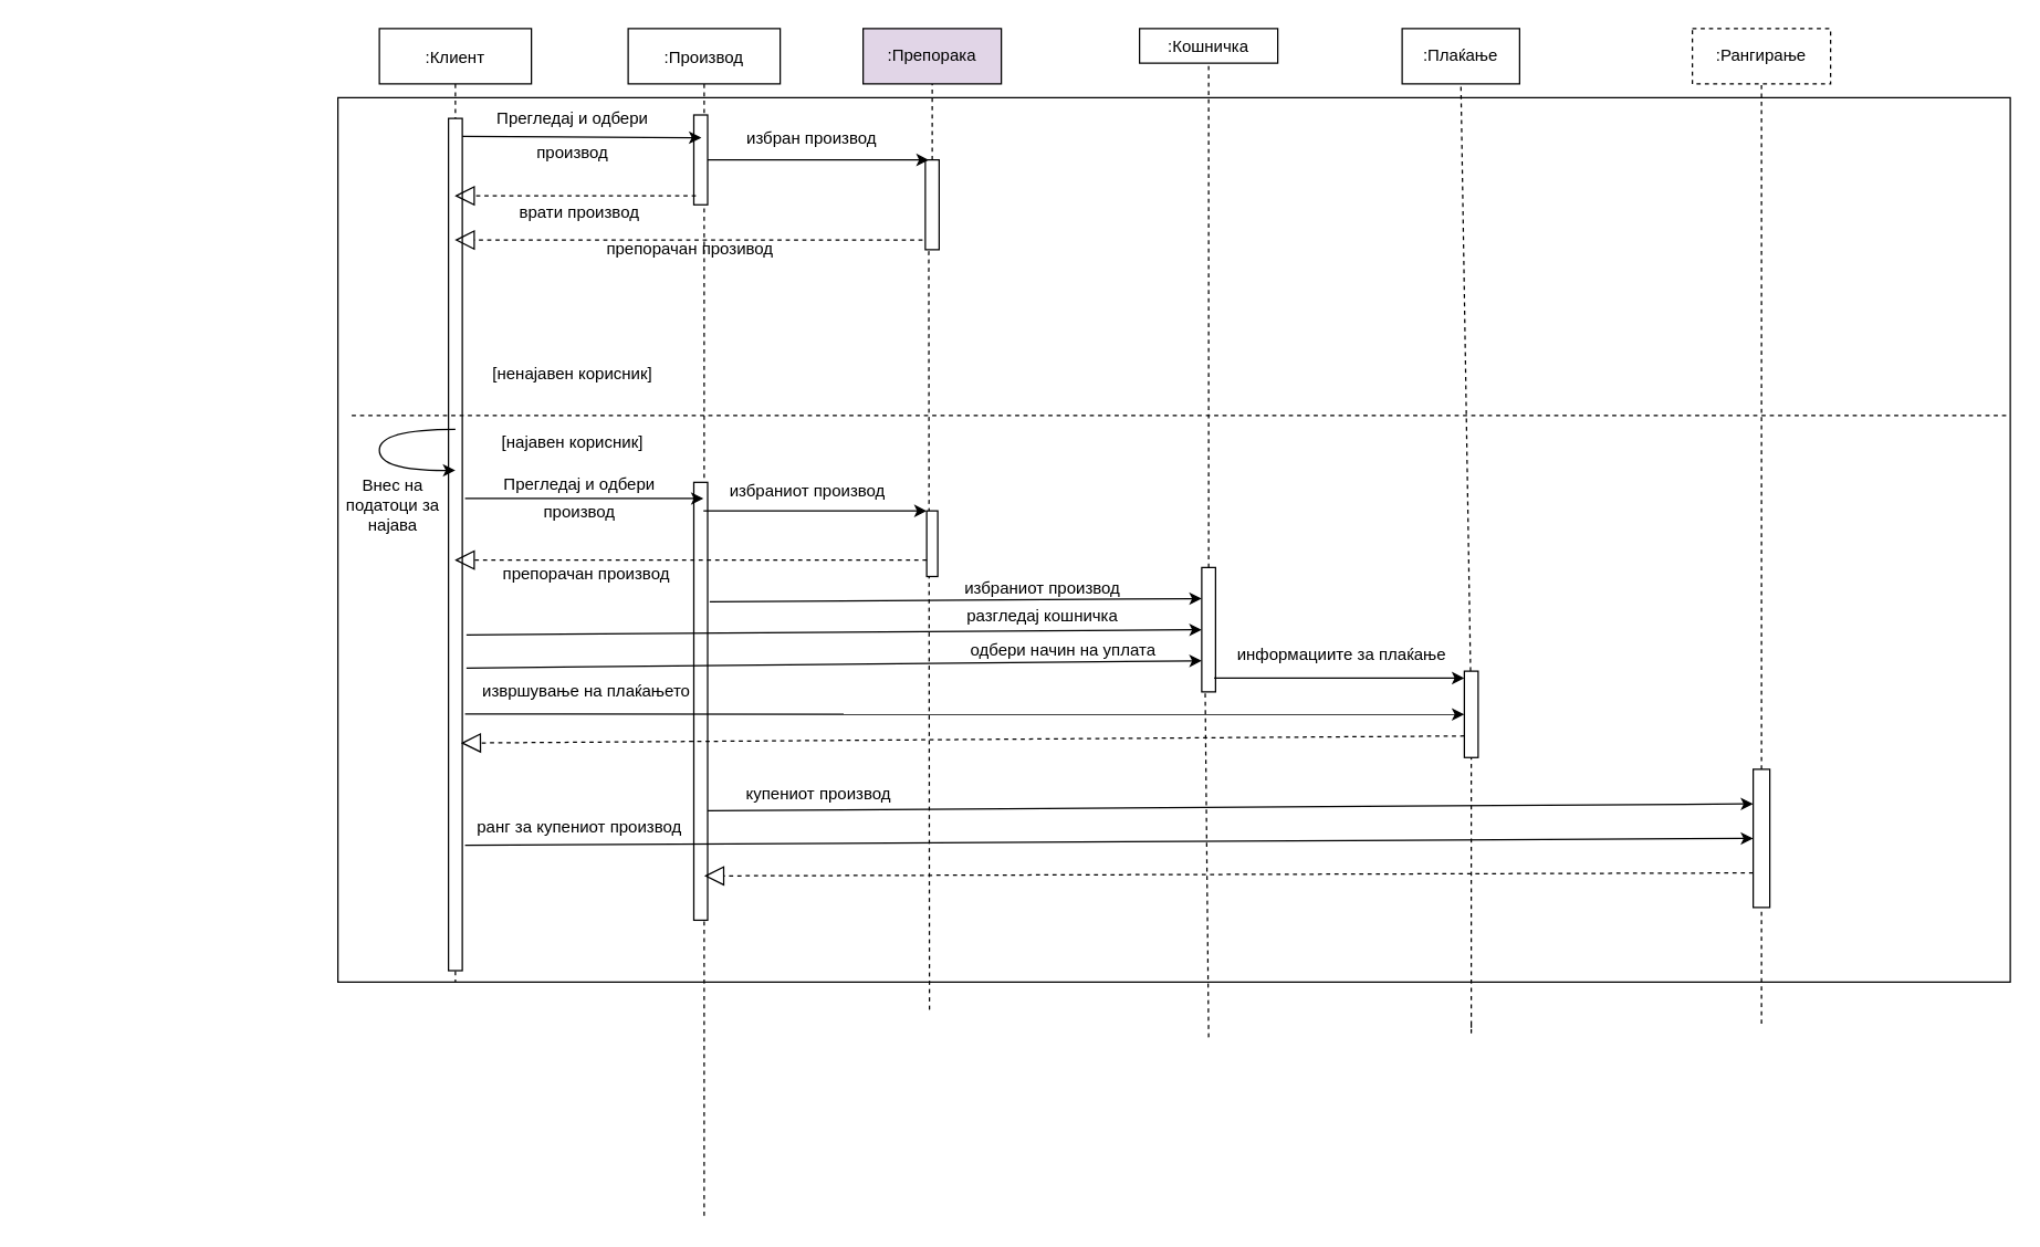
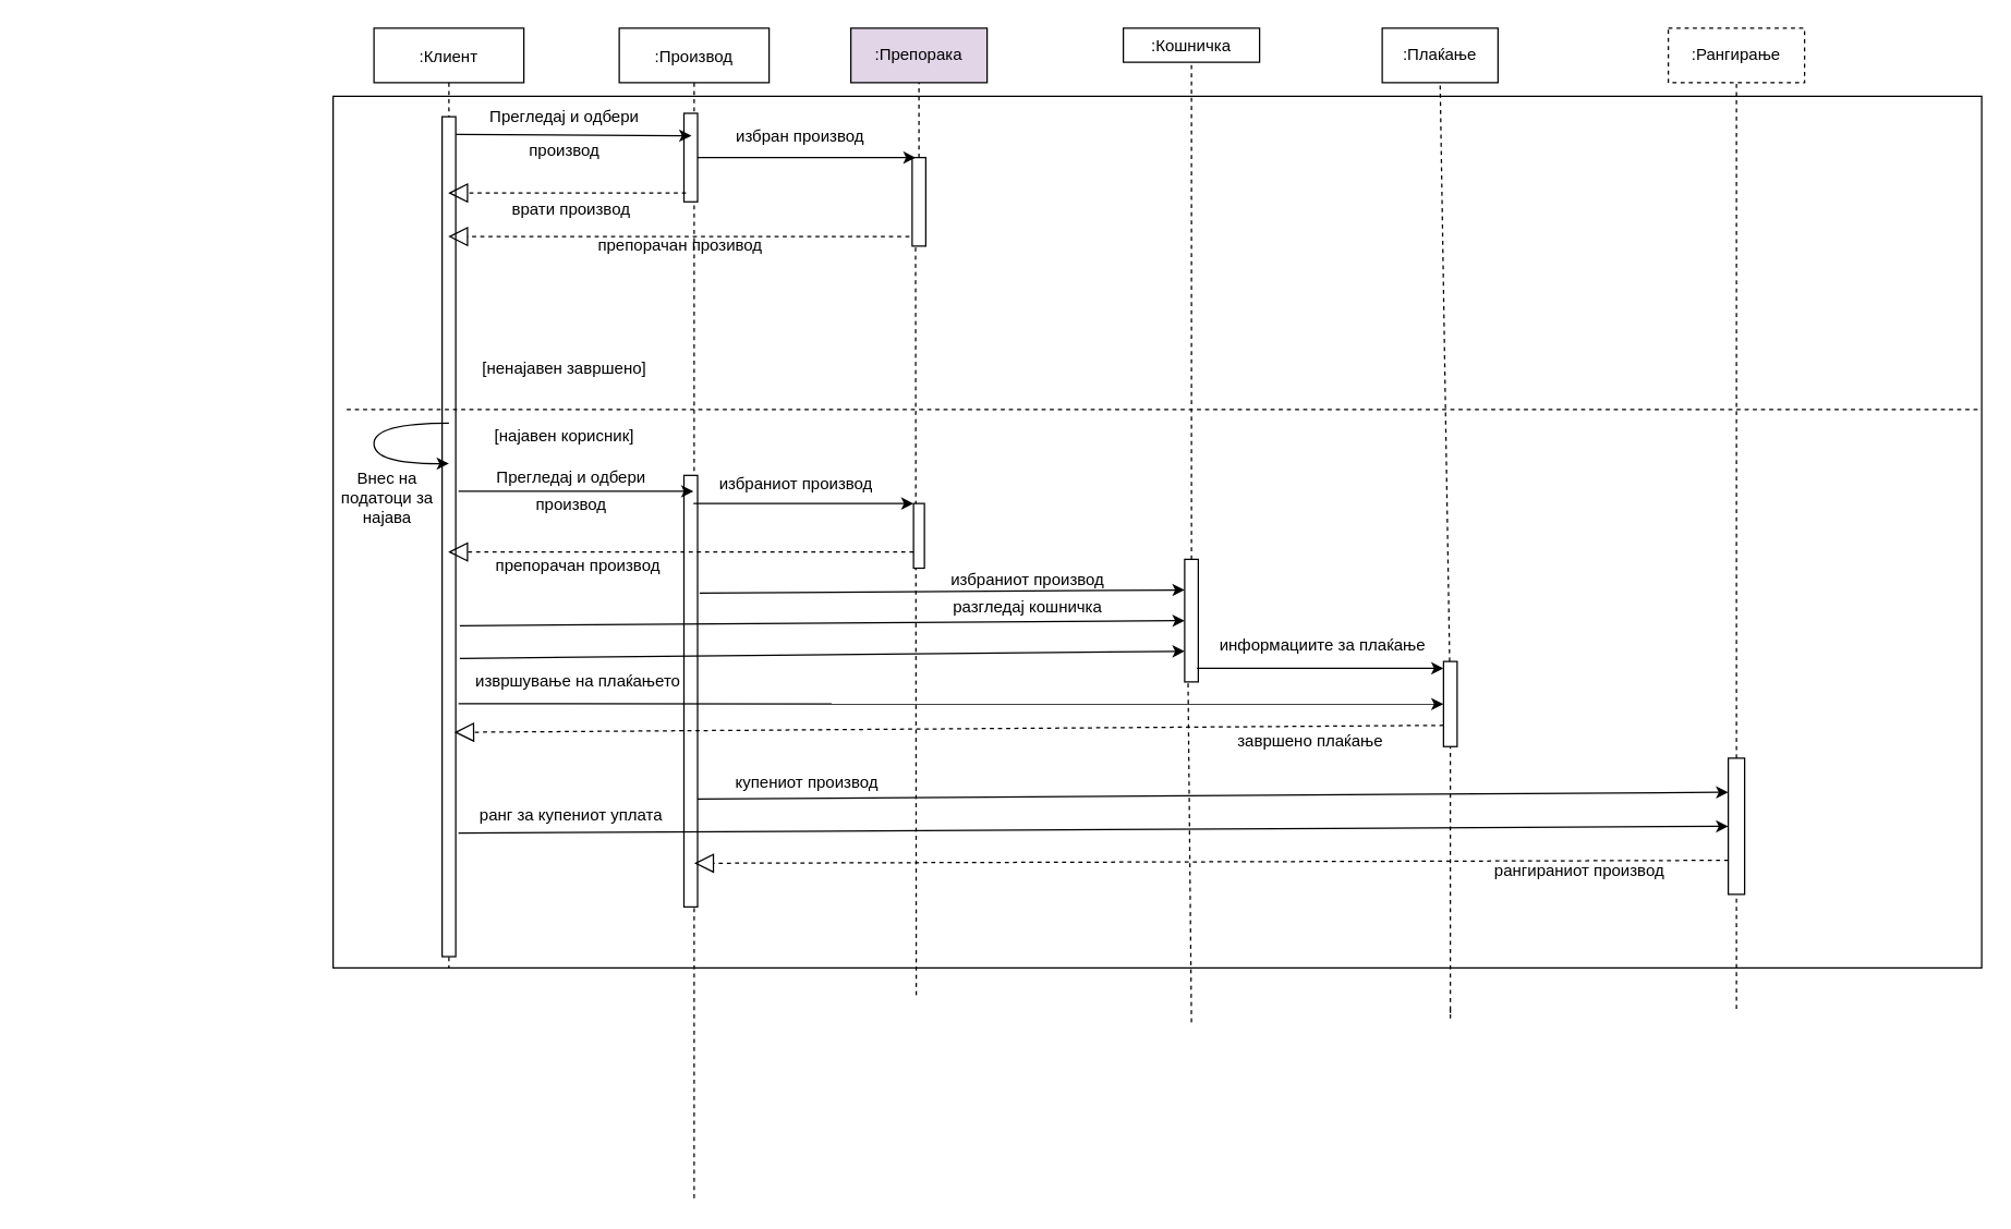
- <mxCell id="22" value="[ненајавен корисник]" style="text;html=1;strokeColor=none;fillColor=none;align=center;verticalAlign=middle;whiteSpace=wrap;rounded=0;" vertex="1" parent="1"><mxGeometry x="349" y="260" width="130" height="20" as="geometry" /></mxCell>
+ <mxCell id="22" value="[ненајавен завршено]" style="text;html=1;strokeColor=none;fillColor=none;align=center;verticalAlign=middle;whiteSpace=wrap;rounded=0;" vertex="1" parent="1"><mxGeometry x="349" y="260" width="130" height="20" as="geometry" /></mxCell>
- <mxCell id="39" value="одбери начин на уплата" style="text;html=1;strokeColor=none;fillColor=none;align=center;verticalAlign=middle;whiteSpace=wrap;rounded=0;" vertex="1" parent="1"><mxGeometry x="684" y="460" width="170" height="20" as="geometry" /></mxCell>
+ <mxCell id="56" value="завршено плаќање" style="text;html=1;strokeColor=none;fillColor=none;align=center;verticalAlign=middle;whiteSpace=wrap;rounded=0;" vertex="1" parent="1"><mxGeometry x="894" y="532.5" width="135" height="22.5" as="geometry" /></mxCell>
- <mxCell id="62" value="ранг за купениот производ" style="text;html=1;strokeColor=none;fillColor=none;align=center;verticalAlign=middle;whiteSpace=wrap;rounded=0;" vertex="1" parent="1"><mxGeometry x="329" y="580" width="180" height="35" as="geometry" /></mxCell>
+ <mxCell id="62" value="ранг за купениот уплата" style="text;html=1;strokeColor=none;fillColor=none;align=center;verticalAlign=middle;whiteSpace=wrap;rounded=0;" vertex="1" parent="1"><mxGeometry x="329" y="580" width="180" height="35" as="geometry" /></mxCell>
+ <mxCell id="64" value="рангираниот производ" style="text;html=1;strokeColor=none;fillColor=none;align=center;verticalAlign=middle;whiteSpace=wrap;rounded=0;" vertex="1" parent="1"><mxGeometry x="1084" y="615" width="150" height="48.75" as="geometry" /></mxCell>
